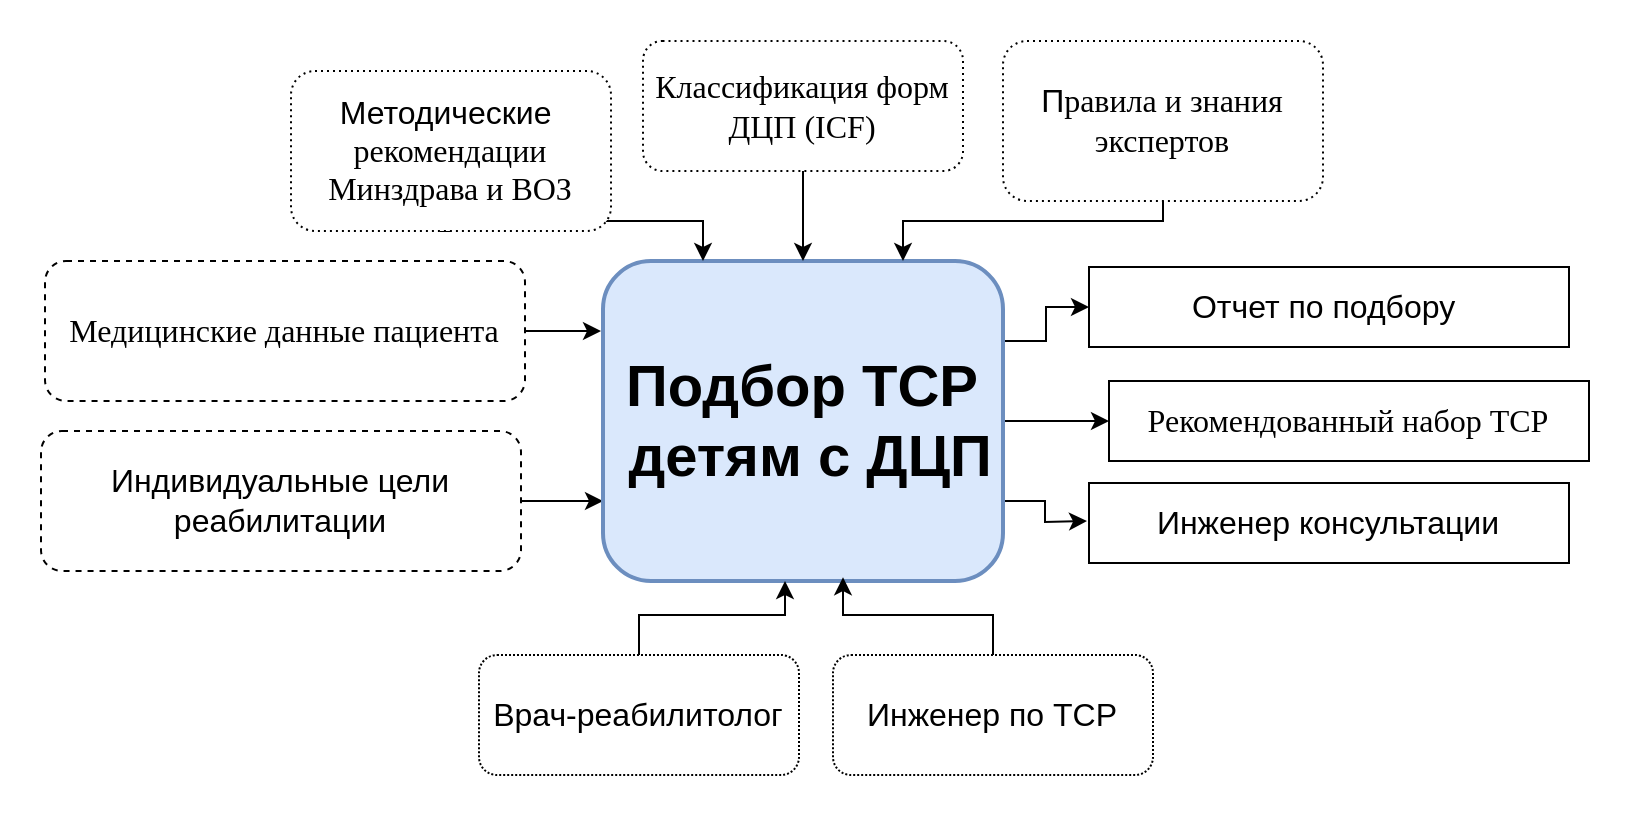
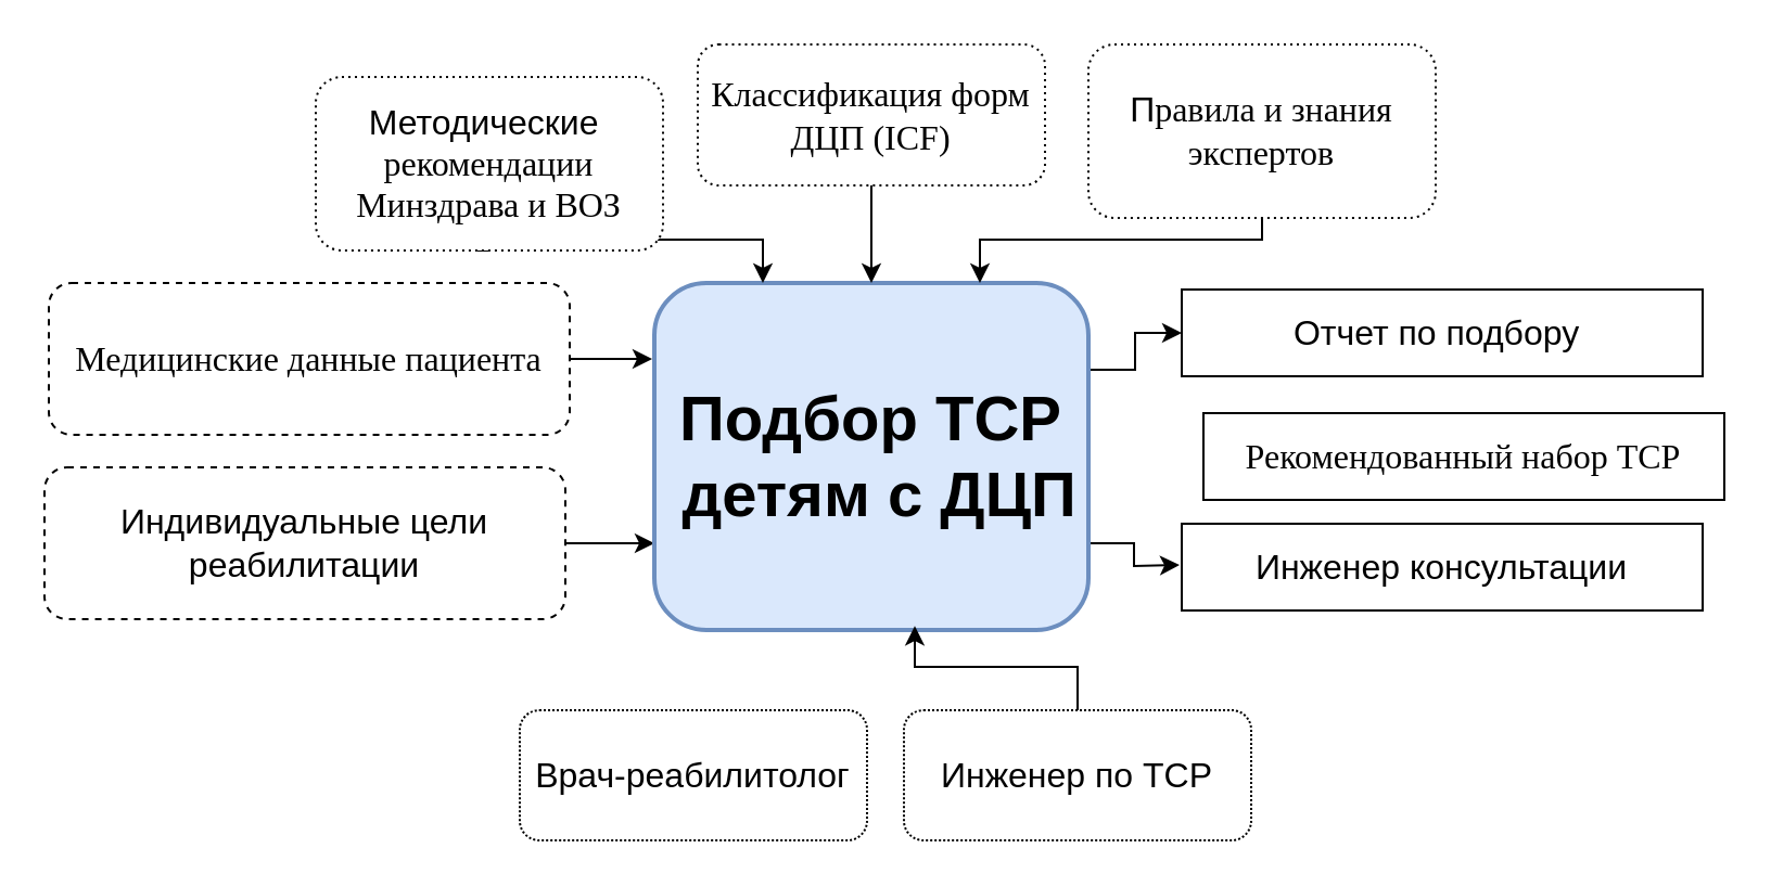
- <mxCell id="8" style="edgeStyle=orthogonalEdgeStyle;rounded=0;orthogonalLoop=1;jettySize=auto;html=1;exitX=1;exitY=0.5;exitDx=0;exitDy=0;entryX=0;entryY=0.5;entryDx=0;entryDy=0;" edge="1" parent="1" source="9" target="11"><mxGeometry relative="1" as="geometry" /></mxCell>
- <mxCell id="21" style="edgeStyle=orthogonalEdgeStyle;rounded=0;orthogonalLoop=1;jettySize=auto;html=1;exitX=0.5;exitY=0;exitDx=0;exitDy=0;entryX=0.455;entryY=1;entryDx=0;entryDy=0;entryPerimeter=0;" edge="1" parent="1" source="17" target="9"><mxGeometry relative="1" as="geometry" /></mxCell>
